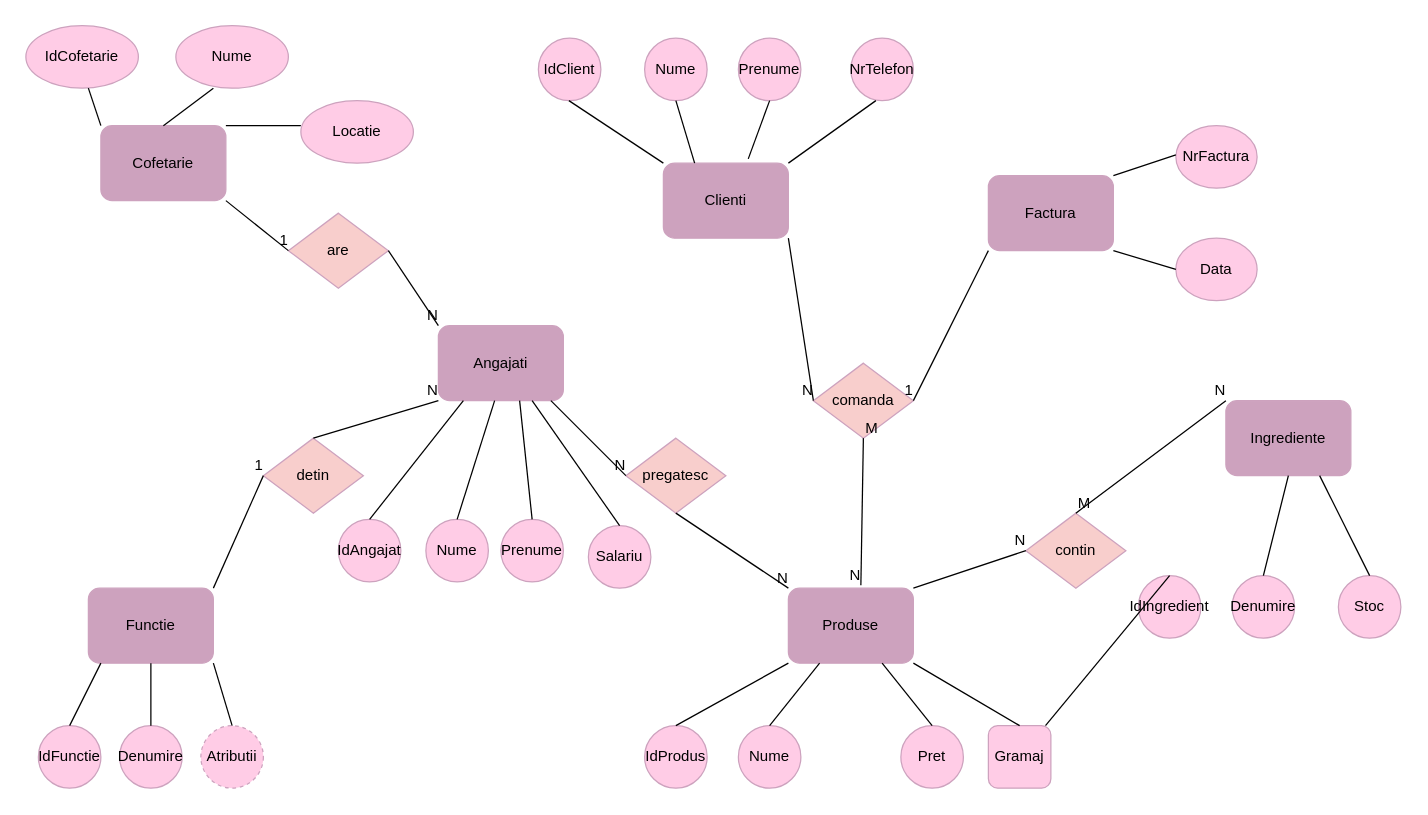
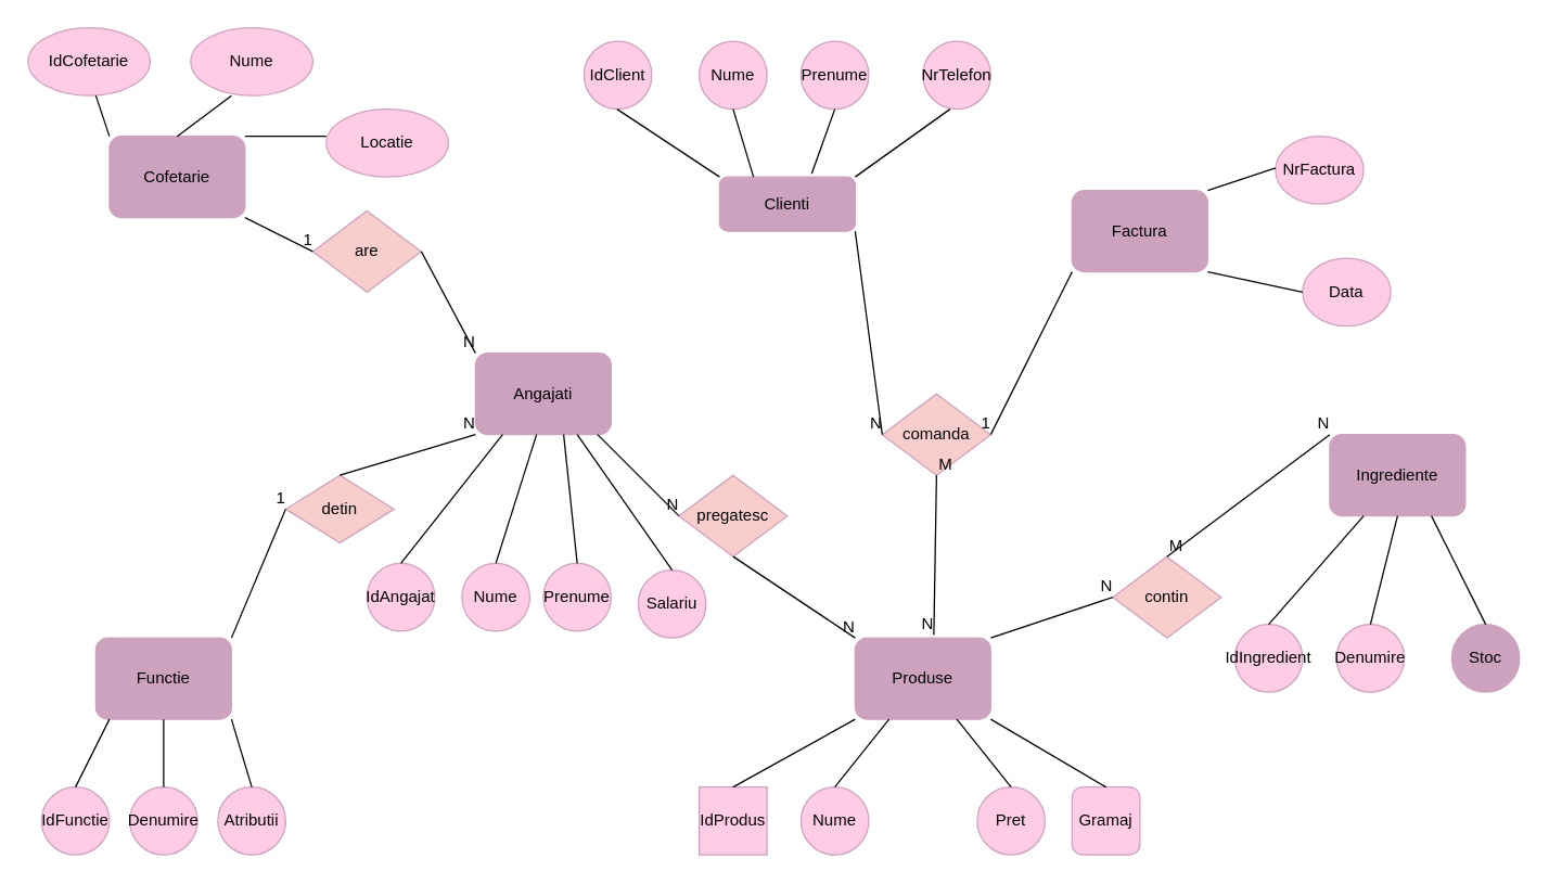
- <mxCell id="7" value="Clienti" style="rounded=1;whiteSpace=wrap;html=1;strokeColor=#CDA2BE;fillColor=#CDA2BE;" parent="1" vertex="1"><mxGeometry x="530" y="130" width="100" height="60" as="geometry" /></mxCell>
+ <mxCell id="7" value="Clienti" style="rounded=1;whiteSpace=wrap;html=1;strokeColor=#CDA2BE;fillColor=#CDA2BE;" parent="1" vertex="1"><mxGeometry x="530" y="130" width="100" height="40" as="geometry" /></mxCell>
- <mxCell id="9" value="&lt;font color=&quot;#000000&quot;&gt;are&lt;/font&gt;" style="rhombus;whiteSpace=wrap;html=1;fontColor=#CDA2BE;strokeColor=#CDA2BE;fillColor=#F8CECC;" parent="1" vertex="1"><mxGeometry x="230" y="170" width="80" height="60" as="geometry" /></mxCell>
+ <mxCell id="9" value="&lt;font color=&quot;#000000&quot;&gt;are&lt;/font&gt;" style="rhombus;whiteSpace=wrap;html=1;fontColor=#CDA2BE;strokeColor=#CDA2BE;fillColor=#F8CECC;" parent="1" vertex="1"><mxGeometry x="230" y="155" width="80" height="60" as="geometry" /></mxCell>
- <mxCell id="79" value="Data" style="ellipse;whiteSpace=wrap;html=1;fontColor=#000000;strokeColor=#CDA2BE;fillColor=#FFCCE6;" parent="1" vertex="1"><mxGeometry x="940" y="190" width="65" height="50" as="geometry" /></mxCell>
+ <mxCell id="79" value="Data" style="ellipse;whiteSpace=wrap;html=1;fontColor=#000000;strokeColor=#CDA2BE;fillColor=#FFCCE6;" parent="1" vertex="1"><mxGeometry x="960" y="190" width="65" height="50" as="geometry" /></mxCell>
- <mxCell id="10" value="&lt;font color=&quot;#000000&quot;&gt;detin&lt;/font&gt;" style="rhombus;whiteSpace=wrap;html=1;fontColor=#CDA2BE;strokeColor=#CDA2BE;fillColor=#F8CECC;" parent="1" vertex="1"><mxGeometry x="210" y="350" width="80" height="60" as="geometry" /></mxCell>
+ <mxCell id="10" value="&lt;font color=&quot;#000000&quot;&gt;detin&lt;/font&gt;" style="rhombus;whiteSpace=wrap;html=1;fontColor=#CDA2BE;strokeColor=#CDA2BE;fillColor=#F8CECC;" parent="1" vertex="1"><mxGeometry x="210" y="350" width="80" height="50" as="geometry" /></mxCell>
- <mxCell id="65" value="Stoc" style="ellipse;whiteSpace=wrap;html=1;fontColor=#000000;strokeColor=#CDA2BE;fillColor=#FFCCE6;" parent="1" vertex="1"><mxGeometry x="1070" y="460" width="50" height="50" as="geometry" /></mxCell>
+ <mxCell id="65" value="Stoc" style="ellipse;whiteSpace=wrap;html=1;fontColor=#000000;strokeColor=#CDA2BE;fillColor=#cda2be;" parent="1" vertex="1"><mxGeometry x="1070" y="460" width="50" height="50" as="geometry" /></mxCell>
- <mxCell id="67" value="" style="endArrow=none;html=1;rounded=0;fontColor=#000000;exitX=0.5;exitY=0;exitDx=0;exitDy=0;" parent="1" source="66" target="73" edge="1"><mxGeometry width="50" height="50" relative="1" as="geometry"><mxPoint x="962.9" y="426.58" as="sourcePoint" /><mxPoint x="980" y="414.353" as="targetPoint" /></mxGeometry></mxCell>
+ <mxCell id="67" value="" style="endArrow=none;html=1;rounded=0;fontColor=#000000;exitX=0.5;exitY=0;exitDx=0;exitDy=0;entryX=0.25;entryY=1;entryDx=0;entryDy=0;" parent="1" source="66" target="5" edge="1"><mxGeometry width="50" height="50" relative="1" as="geometry"><mxPoint x="962.9" y="426.58" as="sourcePoint" /><mxPoint x="980" y="414.353" as="targetPoint" /></mxGeometry></mxCell>
- <mxCell id="52" value="Atributii" style="ellipse;whiteSpace=wrap;html=1;fontColor=#000000;strokeColor=#CDA2BE;fillColor=#FFCCE6;dashed=1;" parent="1" vertex="1"><mxGeometry x="160" y="580" width="50" height="50" as="geometry" /></mxCell>
+ <mxCell id="52" value="Atributii" style="ellipse;whiteSpace=wrap;html=1;fontColor=#000000;strokeColor=#CDA2BE;fillColor=#FFCCE6;" parent="1" vertex="1"><mxGeometry x="160" y="580" width="50" height="50" as="geometry" /></mxCell>
- <mxCell id="70" value="IdProdus" style="ellipse;whiteSpace=wrap;html=1;fontColor=#000000;strokeColor=#CDA2BE;fillColor=#FFCCE6;" parent="1" vertex="1"><mxGeometry x="515" y="580" width="50" height="50" as="geometry" /></mxCell>
+ <mxCell id="70" value="IdProdus" style="whiteSpace=wrap;html=1;fontColor=#000000;strokeColor=#CDA2BE;fillColor=#FFCCE6;rounded=0;" parent="1" vertex="1"><mxGeometry x="515" y="580" width="50" height="50" as="geometry" /></mxCell>
